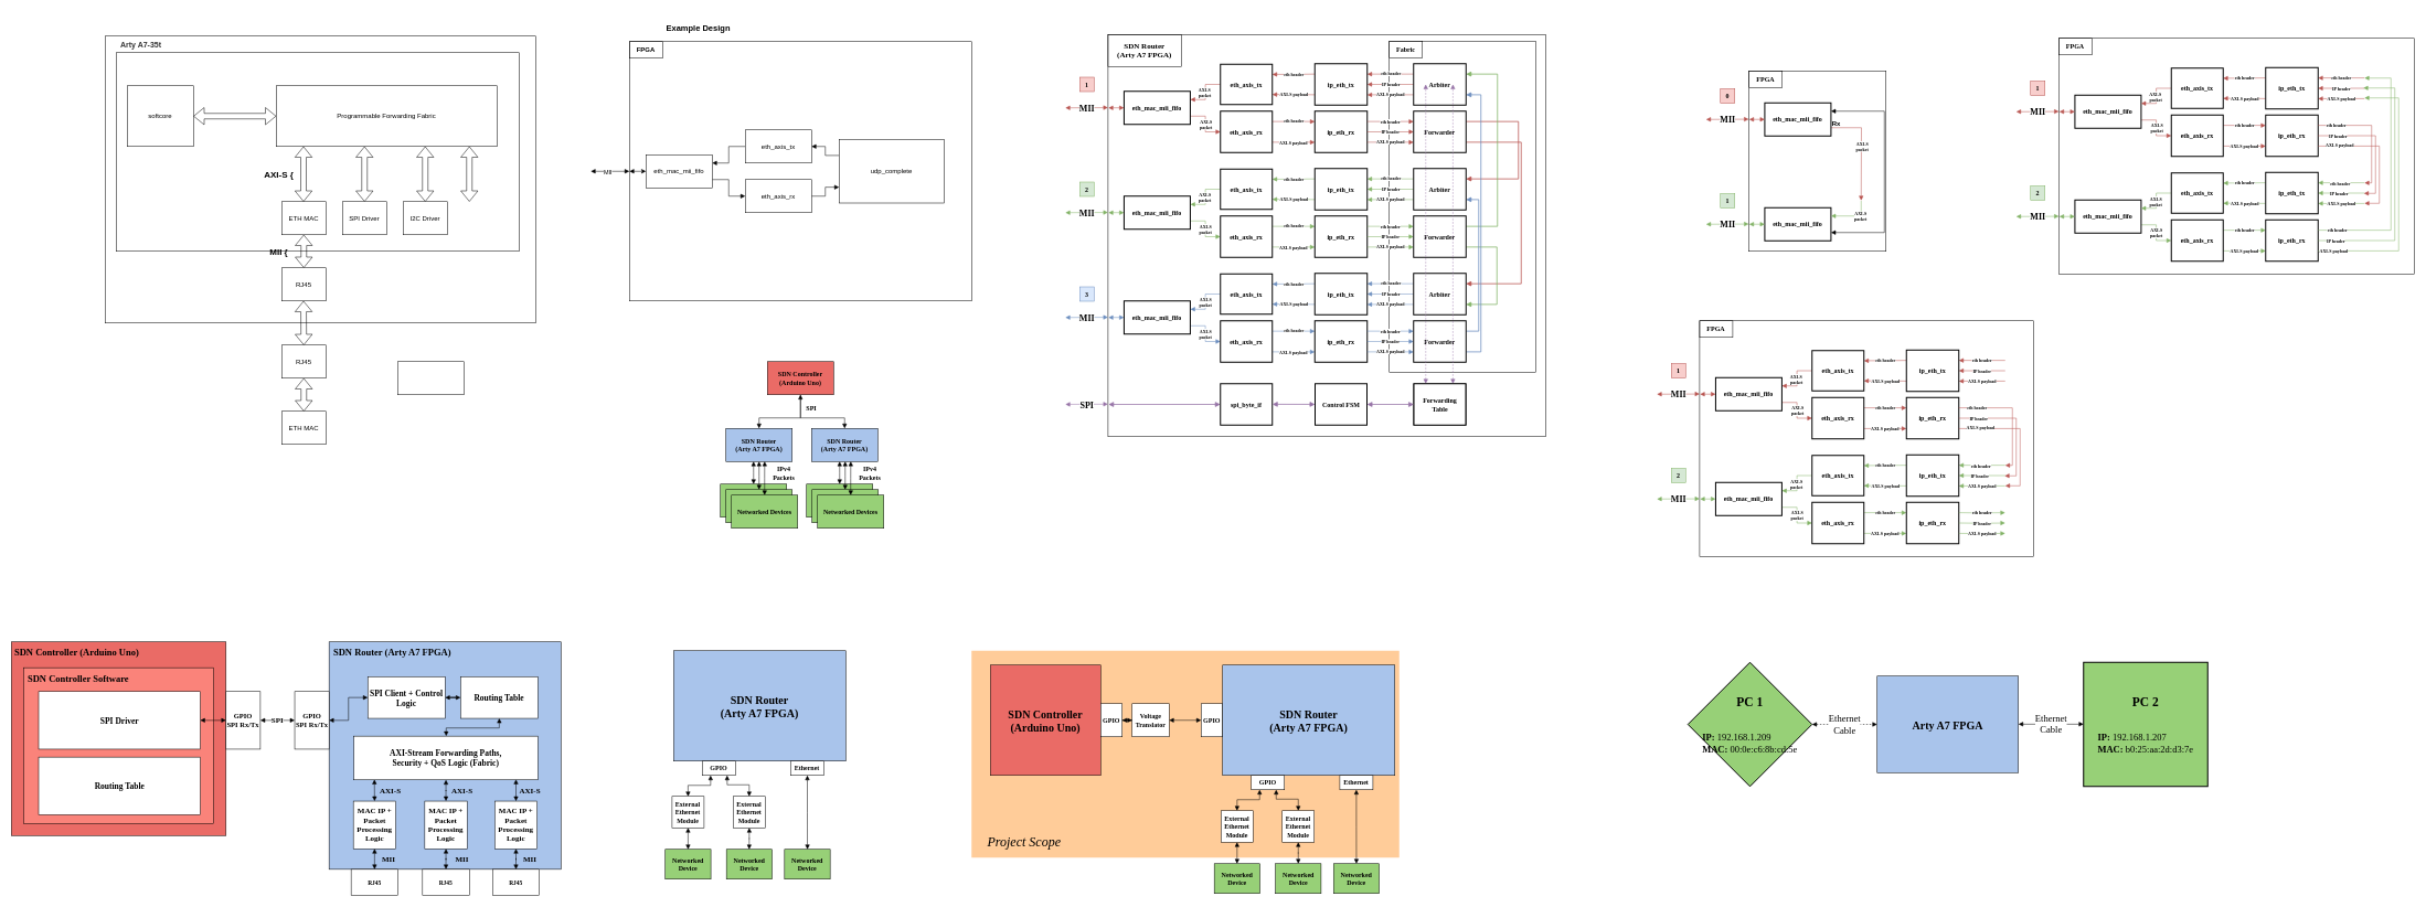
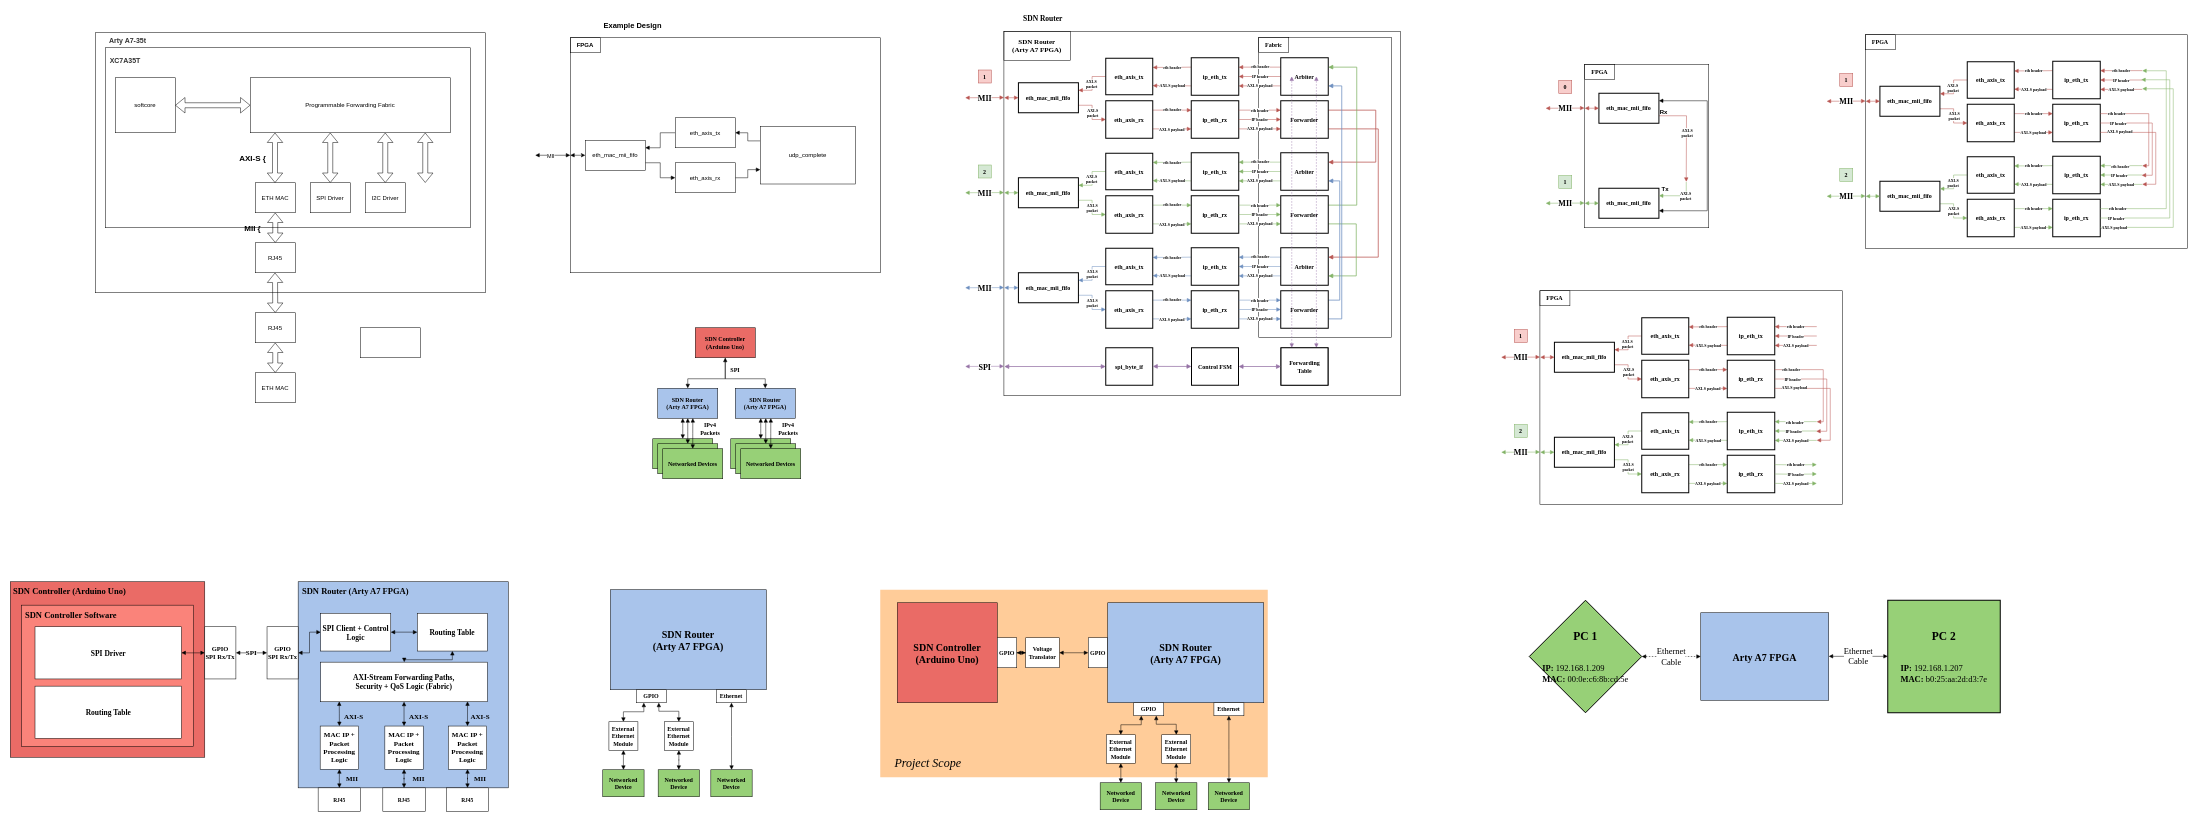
+ <mxCell id="45" value="&lt;font style=&quot;font-size: 15px;&quot;&gt;&lt;span&gt;SDN Router&lt;/span&gt;&lt;/font&gt;" style="text;html=1;strokeColor=none;fillColor=none;align=center;verticalAlign=middle;whiteSpace=wrap;rounded=0;fontFamily=Montserrat;fontSource=https%3A%2F%2Ffonts.googleapis.com%2Fcss%3Ffamily%3DMontserrat;fontStyle=1" parent="1" vertex="1"><mxGeometry x="1998" y="20" width="174.67" height="30" as="geometry" /></mxCell>
+ <mxCell id="23" value="&lt;span style=&quot;color: rgb(51, 51, 51); font-family: soleil, Arial, Helvetica, sans-serif; font-size: 14px; text-align: start; background-color: rgb(255, 255, 255);&quot;&gt;&lt;b&gt;XC7A35T&lt;/b&gt;&lt;/span&gt;" style="text;html=1;strokeColor=none;fillColor=none;align=center;verticalAlign=middle;whiteSpace=wrap;rounded=0;fontSize=12;" parent="1" vertex="1"><mxGeometry x="220" y="105" width="60" height="30" as="geometry" /></mxCell>
+ <mxCell id="246" value="&lt;b&gt;Tx&lt;/b&gt;" style="text;html=1;strokeColor=none;fillColor=none;align=center;verticalAlign=middle;whiteSpace=wrap;rounded=0;" parent="1" vertex="1"><mxGeometry x="3320" y="369" width="19.67" height="16" as="geometry" /></mxCell>
- <mxCell id="171" value="&lt;b&gt;3&lt;/b&gt;" style="rounded=0;whiteSpace=wrap;html=1;fillStyle=solid;strokeColor=#6c8ebf;fontFamily=Montserrat;fontSource=https%3A%2F%2Ffonts.googleapis.com%2Fcss%3Ffamily%3DMontserrat;fillColor=#dae8fc;" parent="1" vertex="1"><mxGeometry x="1956" y="519.5" width="26" height="26" as="geometry" /></mxCell>
- <mxCell id="372" value="&lt;b&gt;&lt;font style=&quot;font-size: 15px;&quot;&gt;SPI Client + Control Logic&lt;/font&gt;&lt;/b&gt;" style="rounded=0;whiteSpace=wrap;html=1;strokeColor=#000000;strokeWidth=1;fontFamily=Montserrat;fontSource=https%3A%2F%2Ffonts.googleapis.com%2Fcss%3Ffamily%3DMontserrat;fontSize=10;fillColor=#FFFFFF;" parent="1" vertex="1"><mxGeometry x="665.974" y="1226.002" width="140.062" height="75.597" as="geometry" /></mxCell>
+ <mxCell id="372" value="&lt;b&gt;&lt;font style=&quot;font-size: 15px;&quot;&gt;SPI Client + Control Logic&lt;/font&gt;&lt;/b&gt;" style="rounded=0;whiteSpace=wrap;html=1;strokeColor=#000000;strokeWidth=1;fontFamily=Montserrat;fontSource=https%3A%2F%2Ffonts.googleapis.com%2Fcss%3Ffamily%3DMontserrat;fontSize=10;fillColor=#FFFFFF;" parent="1" vertex="1"><mxGeometry x="640.974" y="1226.002" width="140.062" height="75.597" as="geometry" /></mxCell>
- <mxCell id="360" value="&lt;b style=&quot;font-size: 15px;&quot;&gt;AXI-Stream Forwarding Paths, &lt;br&gt;Security + QoS Logic (Fabric)&lt;br&gt;&lt;/b&gt;" style="rounded=0;whiteSpace=wrap;html=1;strokeColor=#000000;strokeWidth=1;fontFamily=Montserrat;fontSource=https%3A%2F%2Ffonts.googleapis.com%2Fcss%3Ffamily%3DMontserrat;fontSize=10;fillColor=#FFFFFF;" parent="1" vertex="1"><mxGeometry x="640.974" y="1333.822" width="333.221" height="79.2" as="geometry" /></mxCell>
+ <mxCell id="360" value="&lt;b style=&quot;font-size: 15px;&quot;&gt;AXI-Stream Forwarding Paths, &lt;br&gt;Security + QoS Logic (Fabric)&lt;br&gt;&lt;/b&gt;" style="rounded=0;whiteSpace=wrap;html=1;strokeColor=#000000;strokeWidth=1;fontFamily=Montserrat;fontSource=https%3A%2F%2Ffonts.googleapis.com%2Fcss%3Ffamily%3DMontserrat;fontSize=10;fillColor=#FFFFFF;" parent="1" vertex="1"><mxGeometry x="640.974" y="1323.822" width="333.221" height="79.2" as="geometry" /></mxCell>
